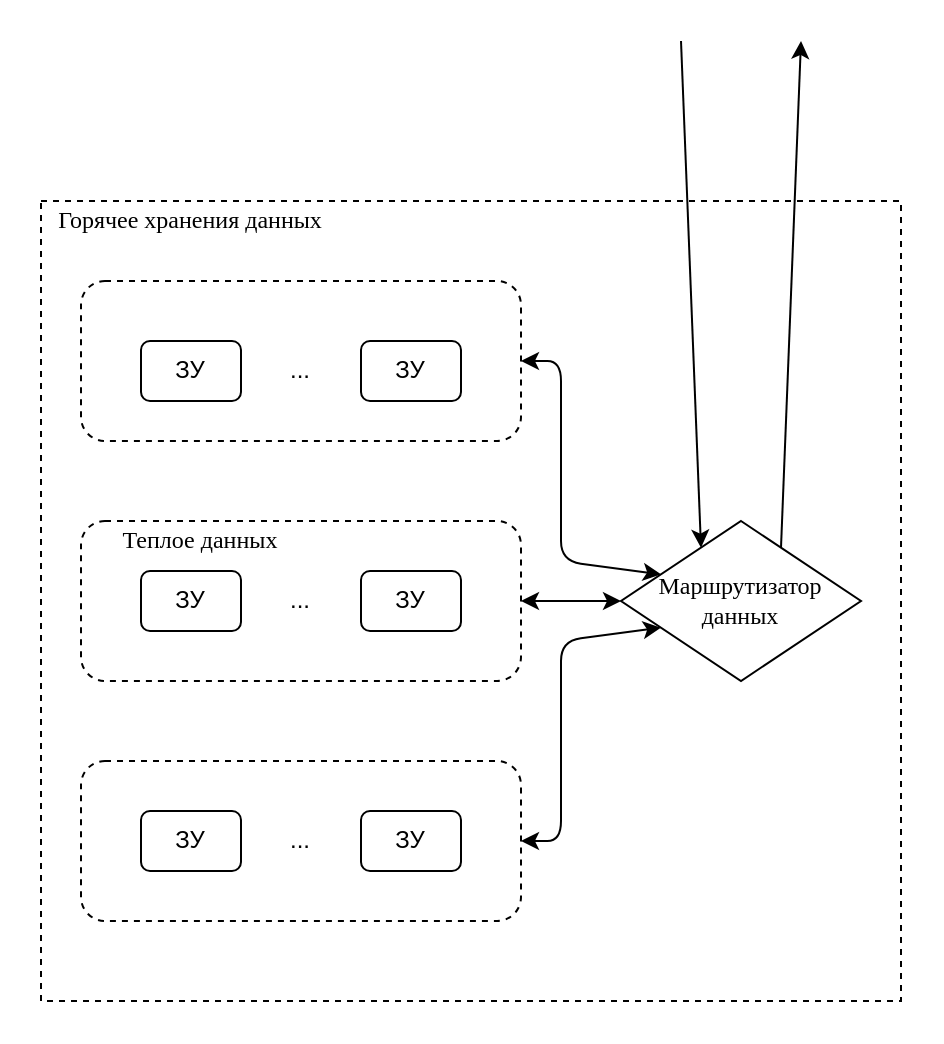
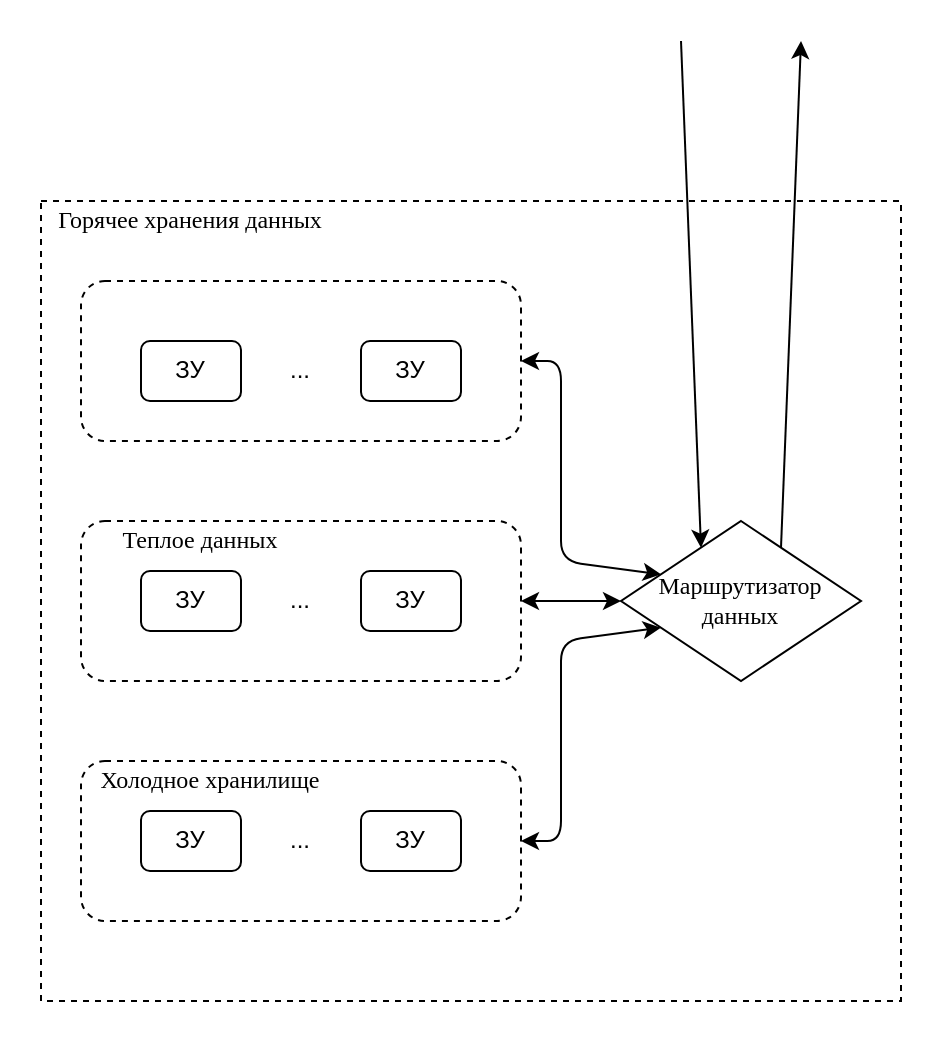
+ <mxCell id="11" value="&lt;font face=&quot;Times New Roman&quot;&gt;Холодное хранилище&lt;/font&gt;" style="text;html=1;strokeColor=none;fillColor=none;align=center;verticalAlign=middle;whiteSpace=wrap;rounded=0;dashed=1;" vertex="1" parent="1"><mxGeometry x="40" y="380" width="130" height="20" as="geometry" /></mxCell>
